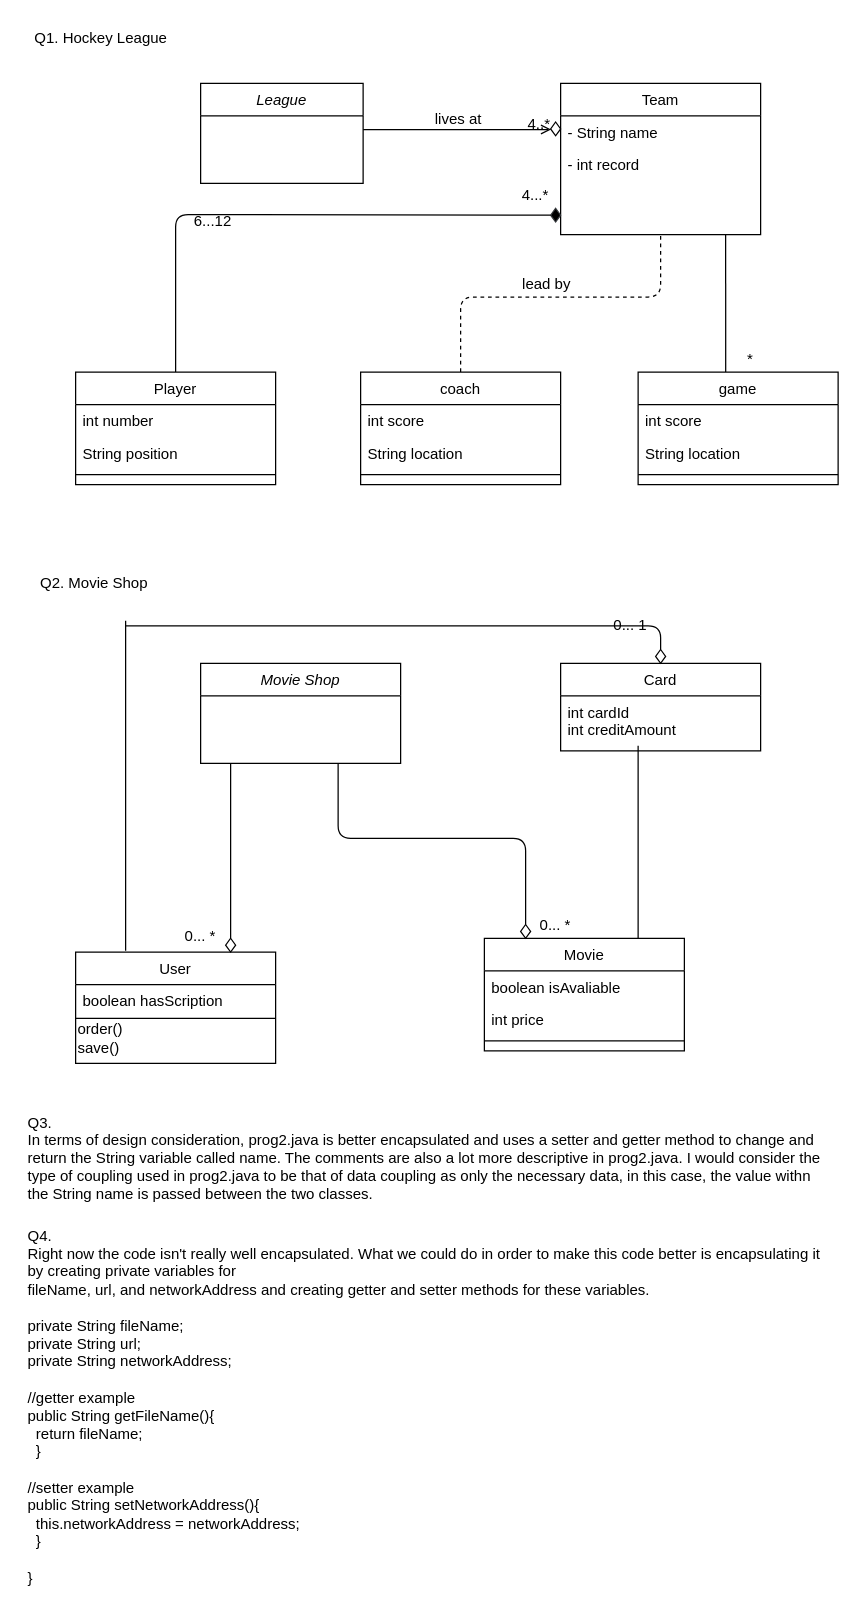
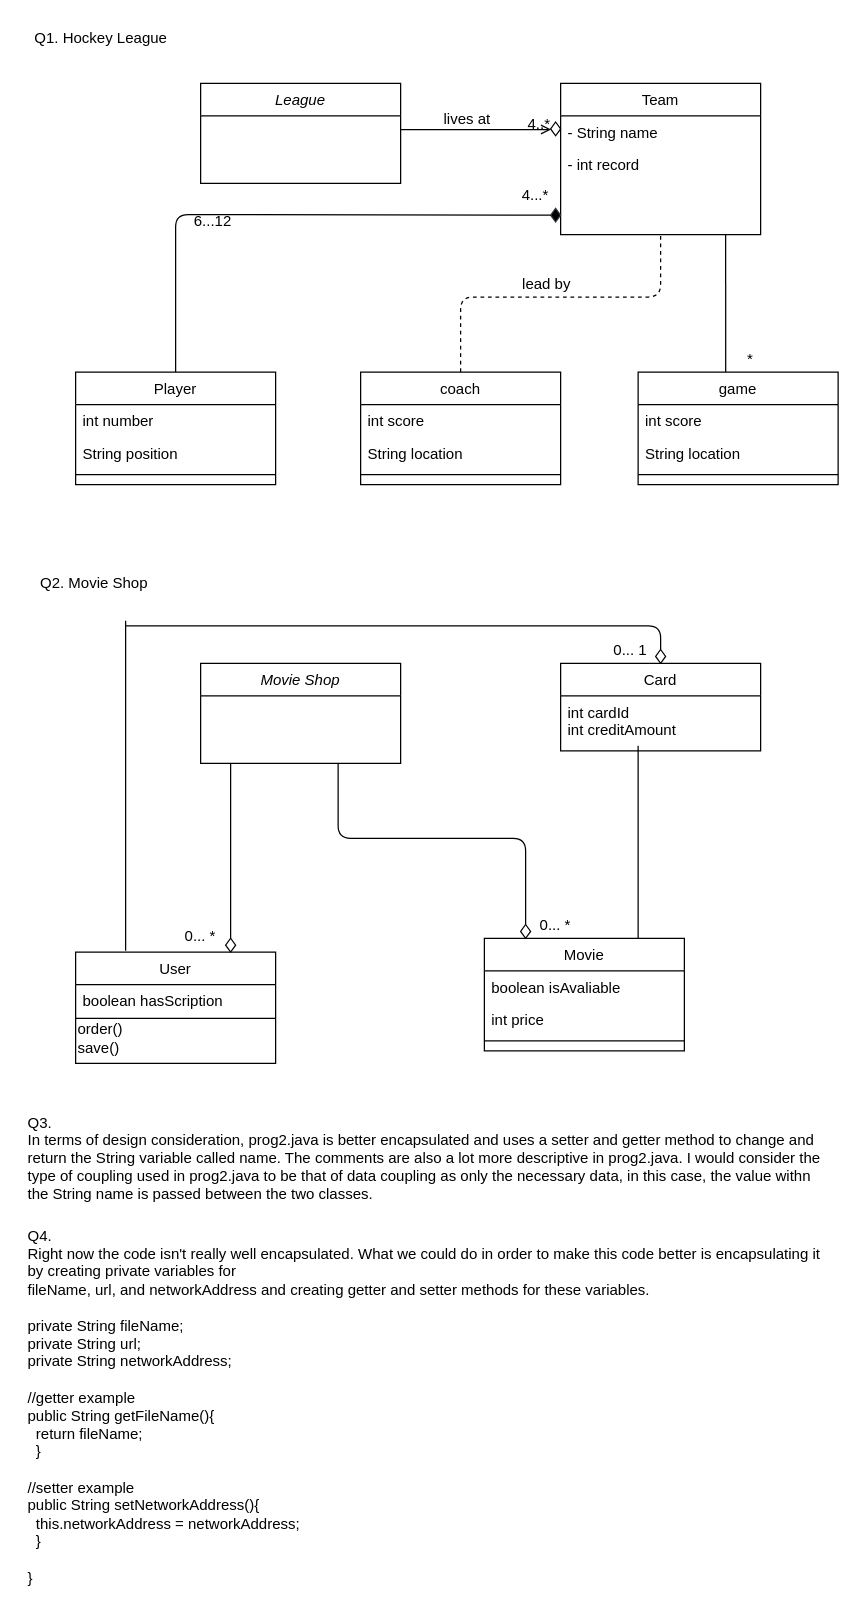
- <mxCell id="2" value="League" style="swimlane;fontStyle=2;align=center;verticalAlign=top;childLayout=stackLayout;horizontal=1;startSize=26;horizontalStack=0;resizeParent=1;resizeLast=0;collapsible=1;marginBottom=0;rounded=0;shadow=0;strokeWidth=1;" parent="1" vertex="1"><mxGeometry x="160" y="66" width="130" height="80" as="geometry"><mxRectangle x="230" y="140" width="160" height="26" as="alternateBounds" /></mxGeometry></mxCell>
+ <mxCell id="2" value="League" style="swimlane;fontStyle=2;align=center;verticalAlign=top;childLayout=stackLayout;horizontal=1;startSize=26;horizontalStack=0;resizeParent=1;resizeLast=0;collapsible=1;marginBottom=0;rounded=0;shadow=0;strokeWidth=1;" parent="1" vertex="1"><mxGeometry x="160" y="66" width="160" height="80" as="geometry"><mxRectangle x="230" y="140" width="160" height="26" as="alternateBounds" /></mxGeometry></mxCell>
- <mxCell id="55" value="0... 1" style="text;html=1;strokeColor=none;fillColor=none;align=center;verticalAlign=middle;whiteSpace=wrap;rounded=0;" parent="1" vertex="1"><mxGeometry x="484" y="490" width="40" height="20" as="geometry" /></mxCell>
+ <mxCell id="55" value="0... 1" style="text;html=1;strokeColor=none;fillColor=none;align=center;verticalAlign=middle;whiteSpace=wrap;rounded=0;" parent="1" vertex="1"><mxGeometry x="484" y="510" width="40" height="20" as="geometry" /></mxCell>
